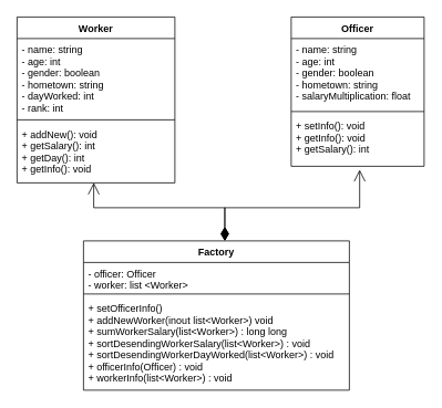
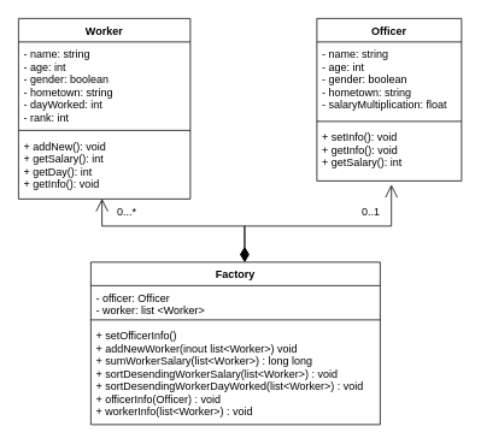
+ <mxCell id="14" value="0...*" style="text;html=1;strokeColor=none;fillColor=none;align=center;verticalAlign=middle;whiteSpace=wrap;rounded=0;" parent="1" vertex="1"><mxGeometry x="110" y="220" width="60" height="30" as="geometry" /></mxCell>
+ <mxCell id="17" value="0..1" style="text;html=1;strokeColor=none;fillColor=none;align=center;verticalAlign=middle;whiteSpace=wrap;rounded=0;" vertex="1" parent="1"><mxGeometry x="380" y="220" width="60" height="30" as="geometry" /></mxCell>
